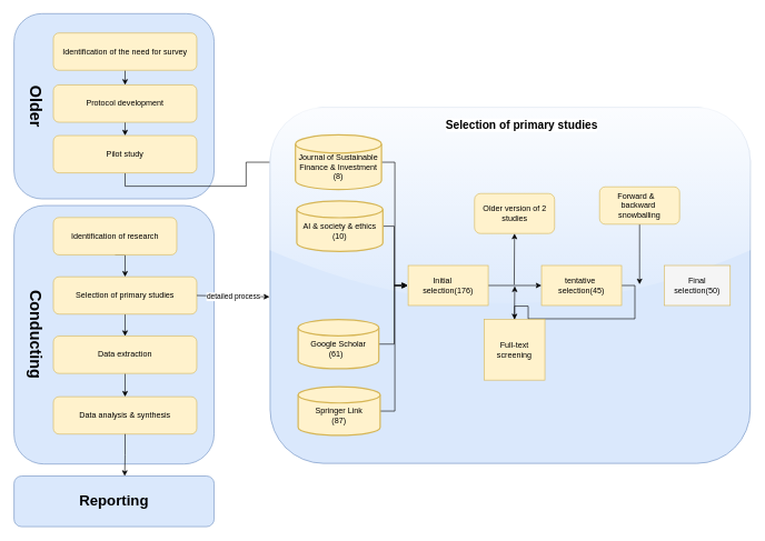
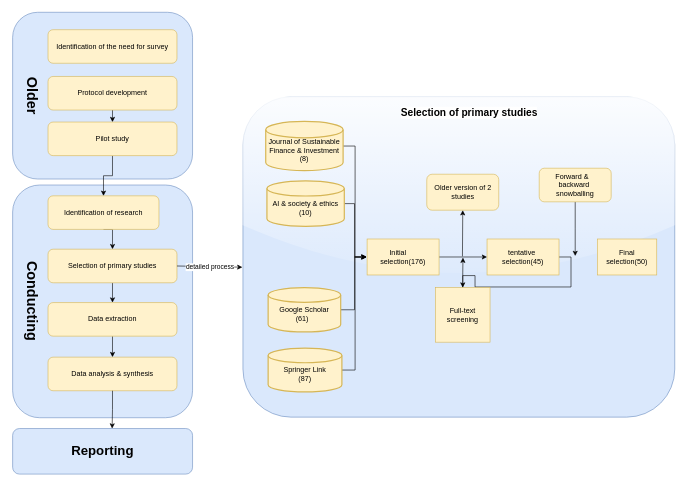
- <mxCell id="3" style="edgeStyle=orthogonalEdgeStyle;rounded=0;orthogonalLoop=1;jettySize=auto;html=1;exitX=0.5;exitY=1;exitDx=0;exitDy=0;entryX=0.5;entryY=0;entryDx=0;entryDy=0;" edge="1" parent="1" source="4" target="6"><mxGeometry relative="1" as="geometry" /></mxCell>
- <mxCell id="17" style="edgeStyle=orthogonalEdgeStyle;rounded=0;orthogonalLoop=1;jettySize=auto;html=1;exitX=0.5;exitY=1;exitDx=0;exitDy=0;" edge="1" parent="1" source="18" target="27"><mxGeometry relative="1" as="geometry" /></mxCell>
+ <mxCell id="17" style="edgeStyle=orthogonalEdgeStyle;rounded=0;orthogonalLoop=1;jettySize=auto;html=1;exitX=0.5;exitY=1;exitDx=0;exitDy=0;entryX=0.5;entryY=0;entryDx=0;entryDy=0;" edge="1" parent="1" source="18" target="9"><mxGeometry relative="1" as="geometry" /></mxCell>
- <mxCell id="35" value="Final selection(50)" style="rounded=0;whiteSpace=wrap;html=1;fillColor=#f5f5f5;strokeColor=#d6b656;" vertex="1" parent="1"><mxGeometry x="995" y="398" width="99" height="60" as="geometry" /></mxCell>
+ <mxCell id="35" value="Final selection(50)" style="rounded=0;whiteSpace=wrap;html=1;fillColor=#fff2cc;strokeColor=#d6b656;" vertex="1" parent="1"><mxGeometry x="995" y="398" width="99" height="60" as="geometry" /></mxCell>
